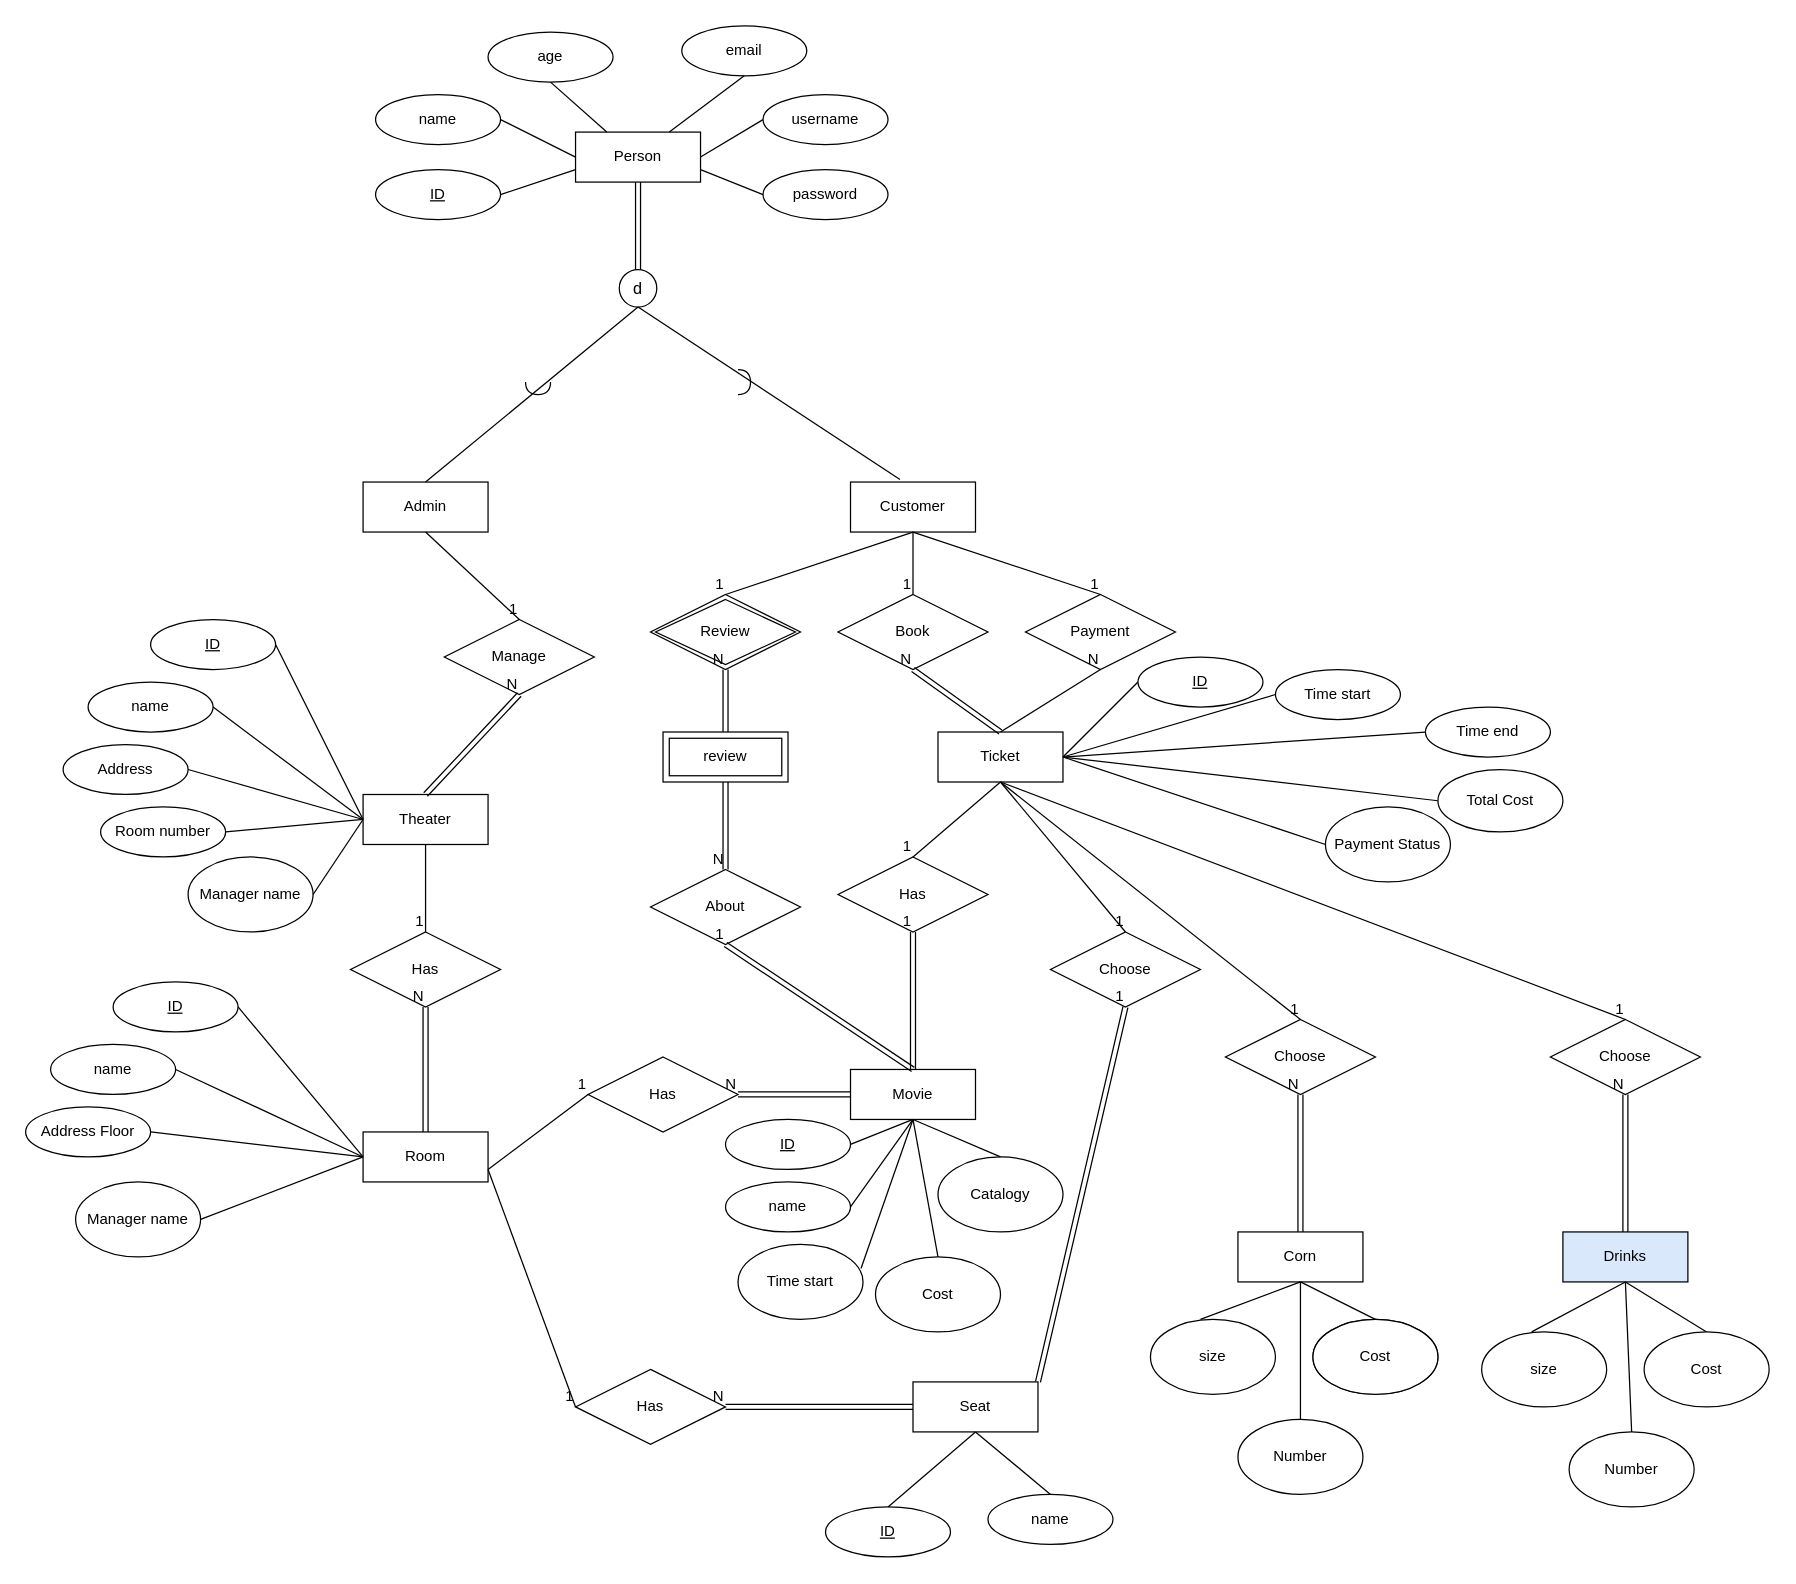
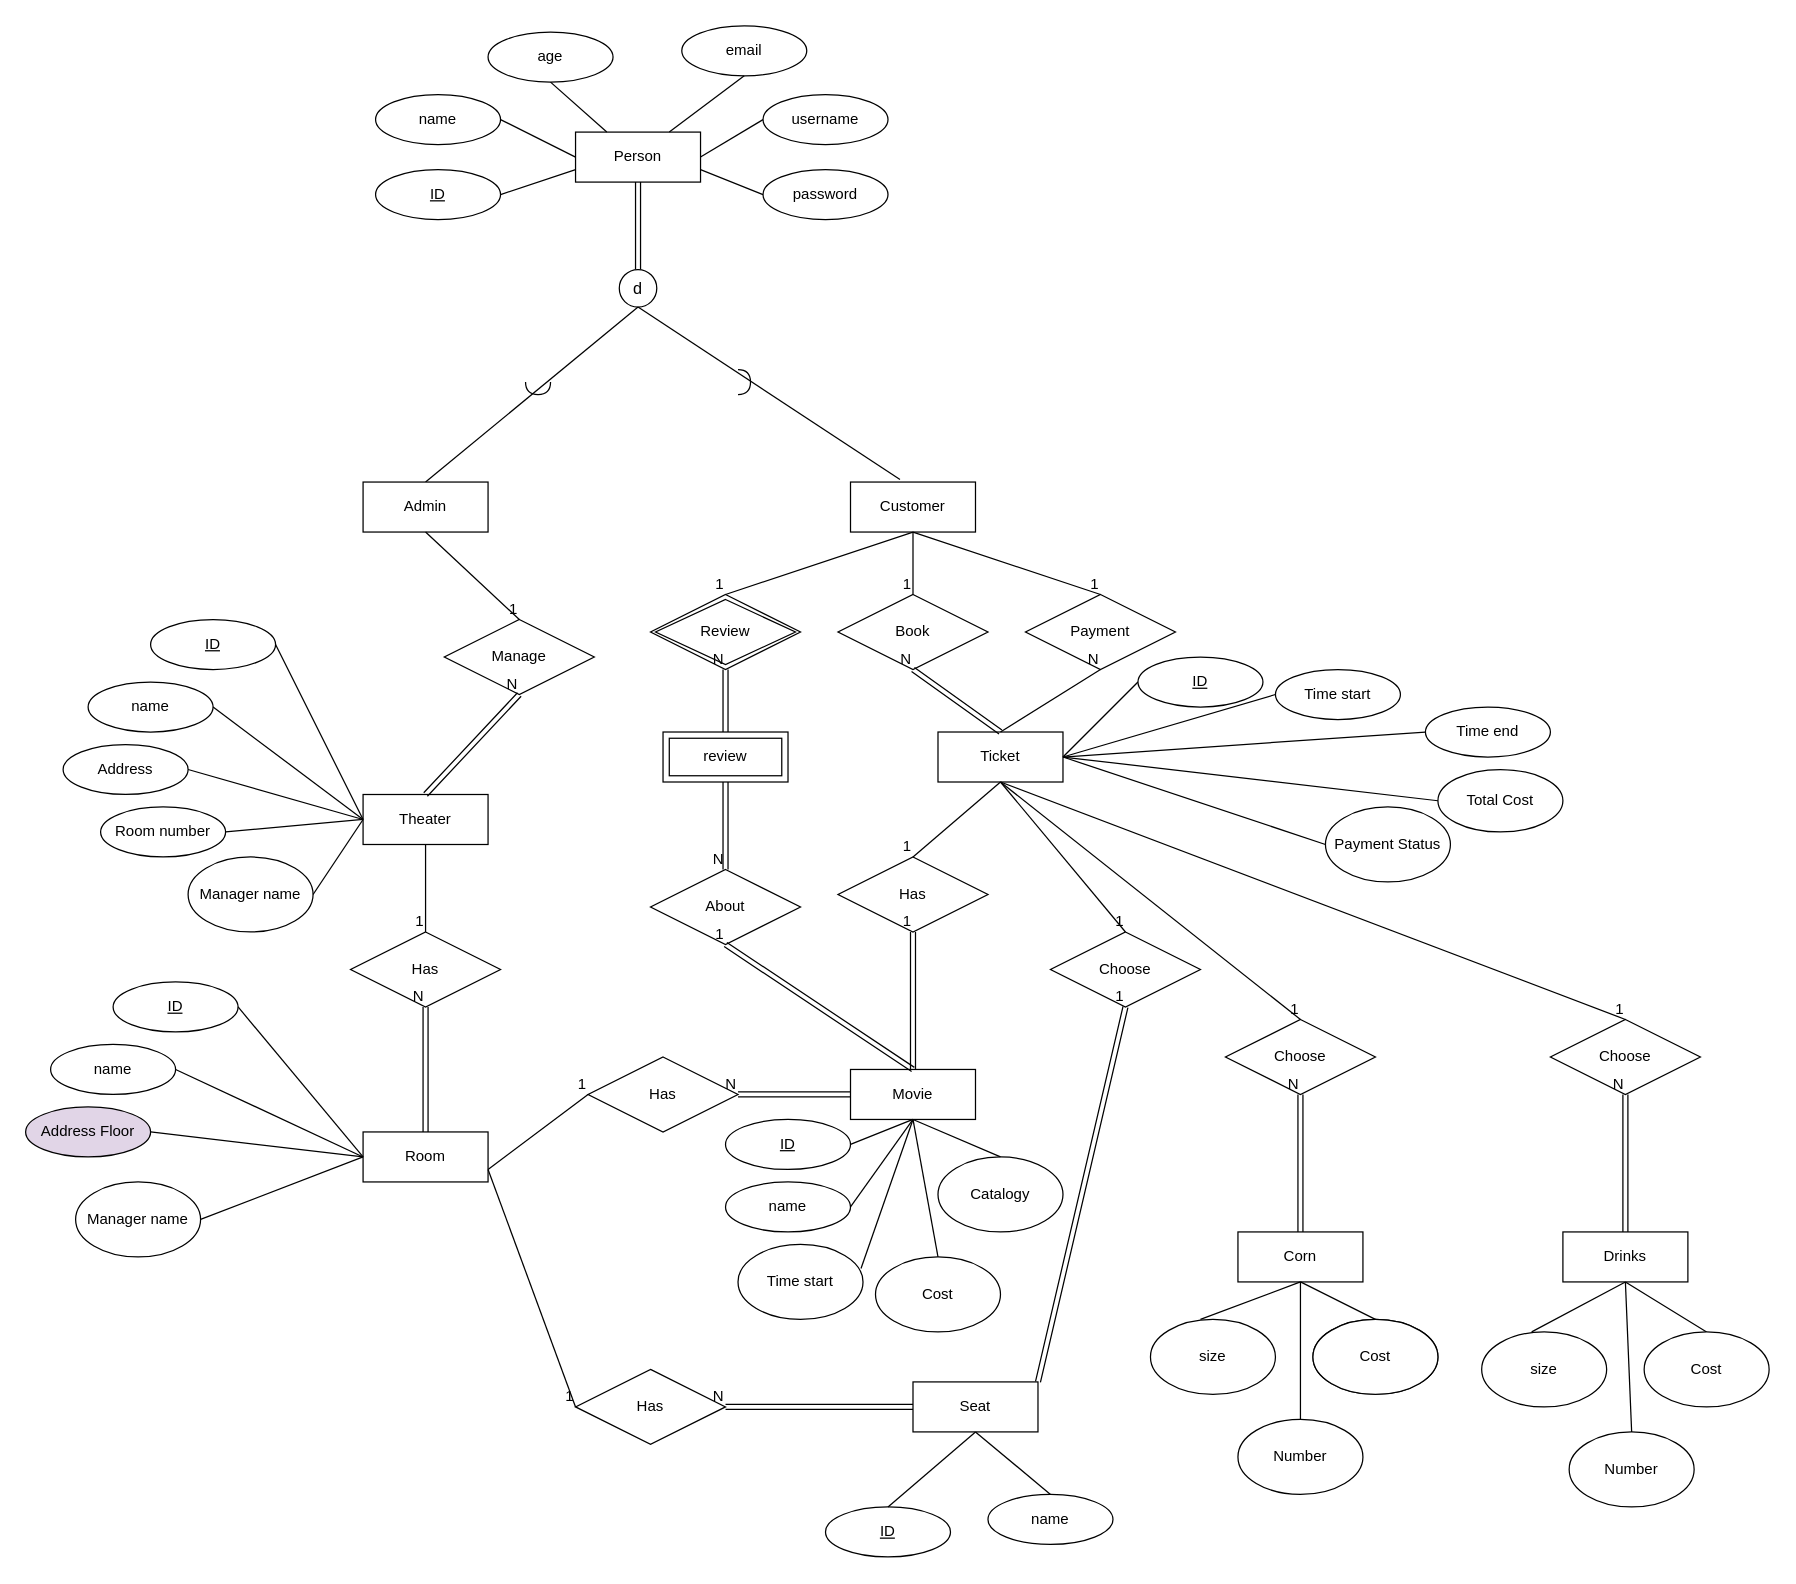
- <mxCell id="90" value="Address Floor" style="ellipse;whiteSpace=wrap;html=1;align=center;" vertex="1" parent="1"><mxGeometry x="20" y="885" width="100" height="40" as="geometry" /></mxCell>
+ <mxCell id="90" value="Address Floor" style="ellipse;whiteSpace=wrap;html=1;align=center;fillColor=#e1d5e7;" vertex="1" parent="1"><mxGeometry x="20" y="885" width="100" height="40" as="geometry" /></mxCell>
- <mxCell id="139" value="Drinks" style="whiteSpace=wrap;html=1;align=center;fillColor=#dae8fc;" vertex="1" parent="1"><mxGeometry x="1250" y="985" width="100" height="40" as="geometry" /></mxCell>
+ <mxCell id="139" value="Drinks" style="whiteSpace=wrap;html=1;align=center;" vertex="1" parent="1"><mxGeometry x="1250" y="985" width="100" height="40" as="geometry" /></mxCell>
